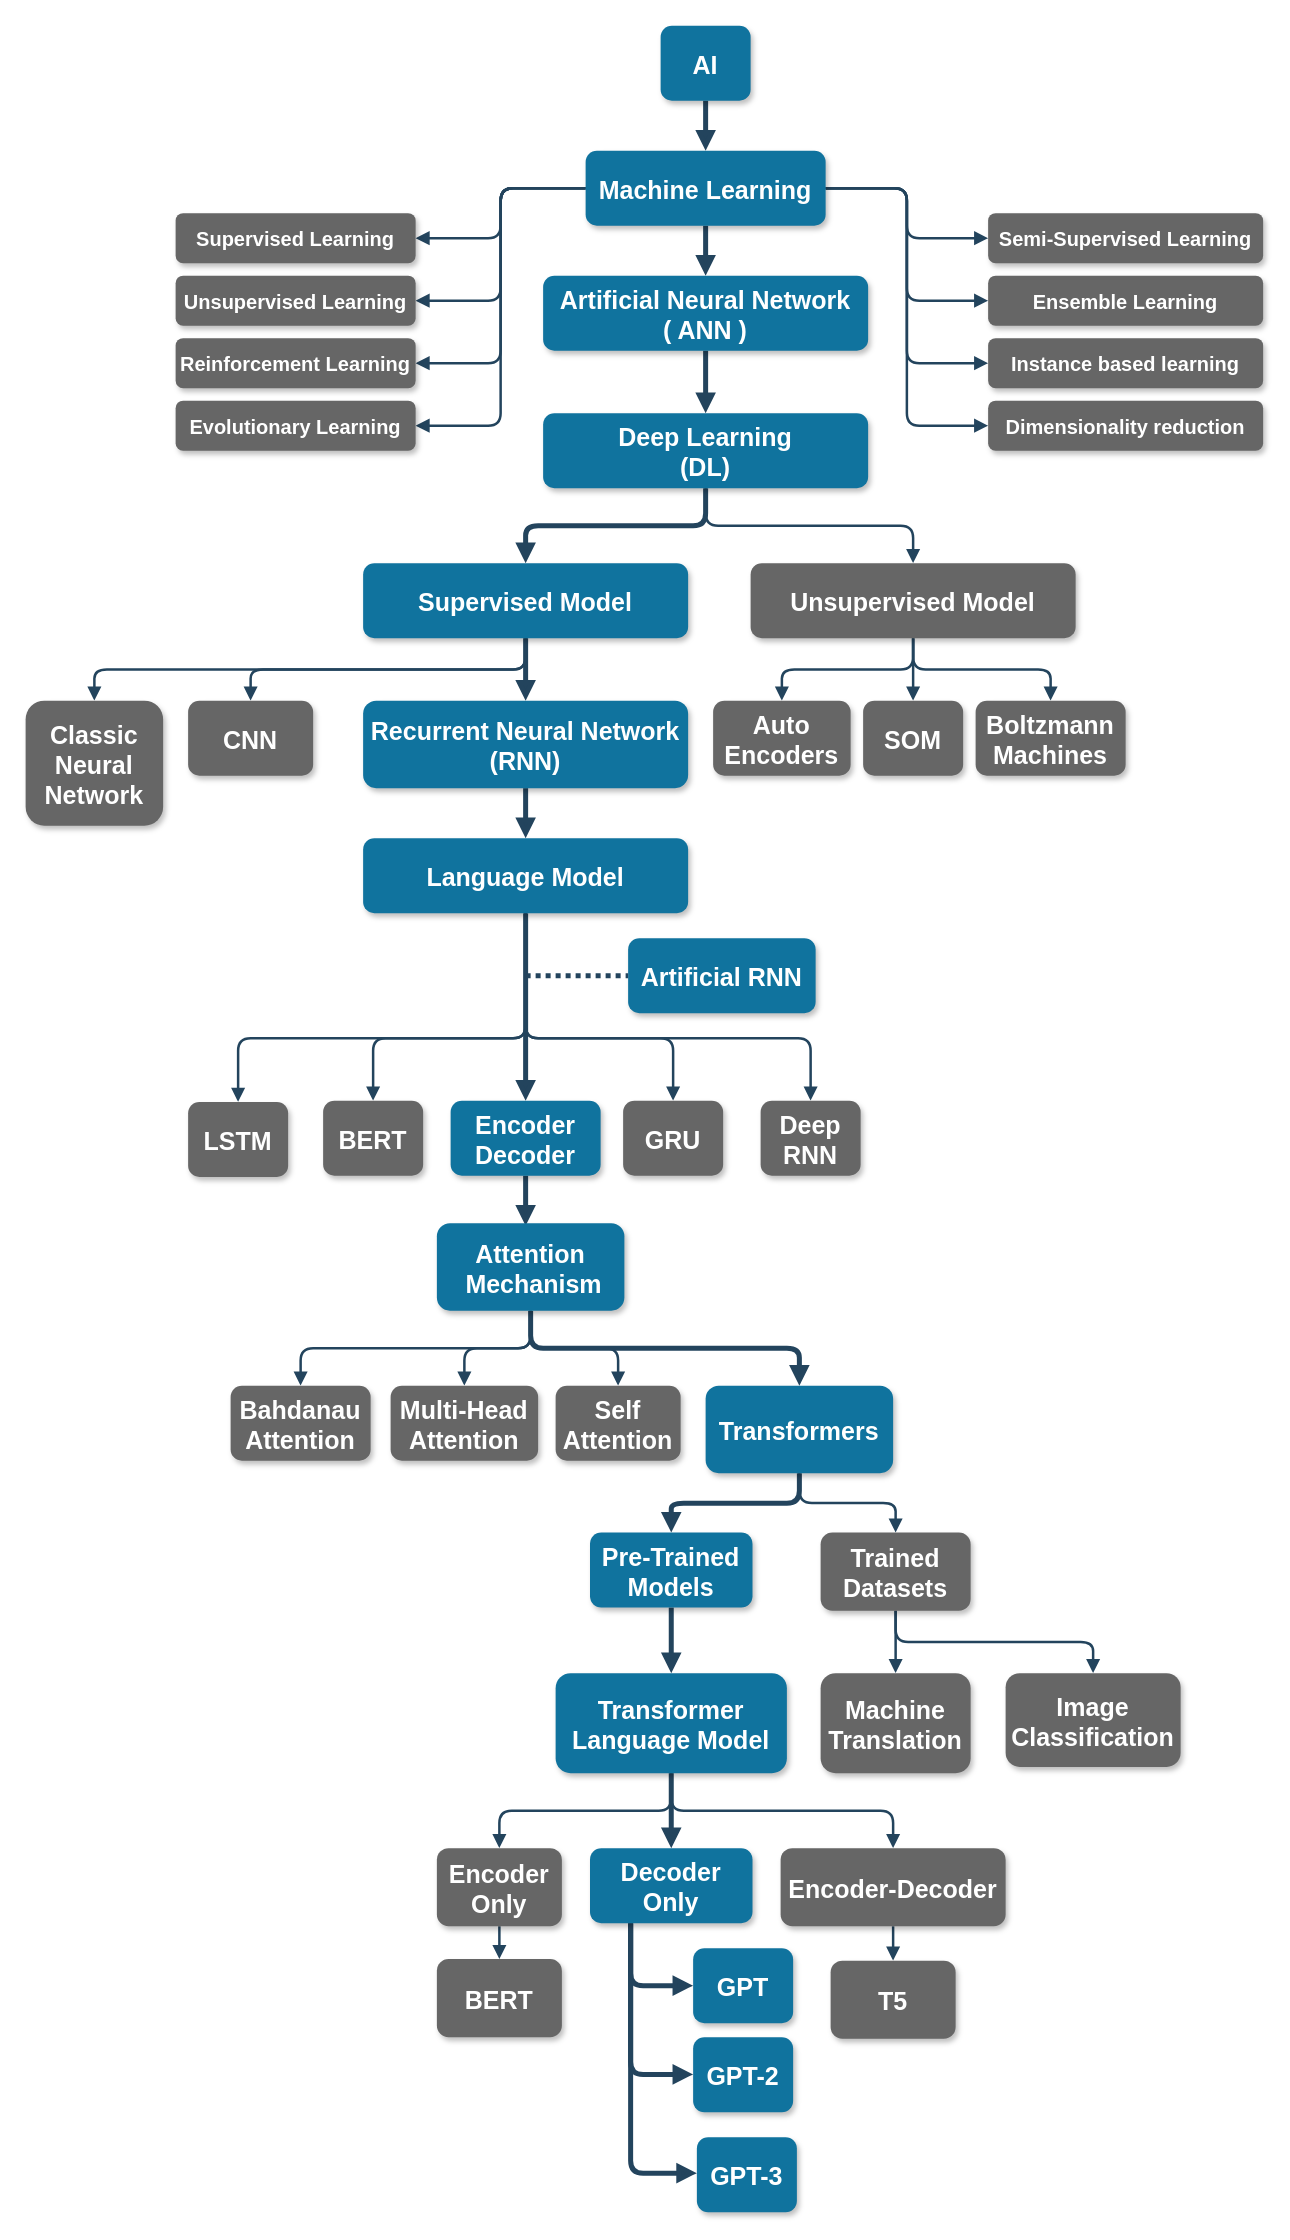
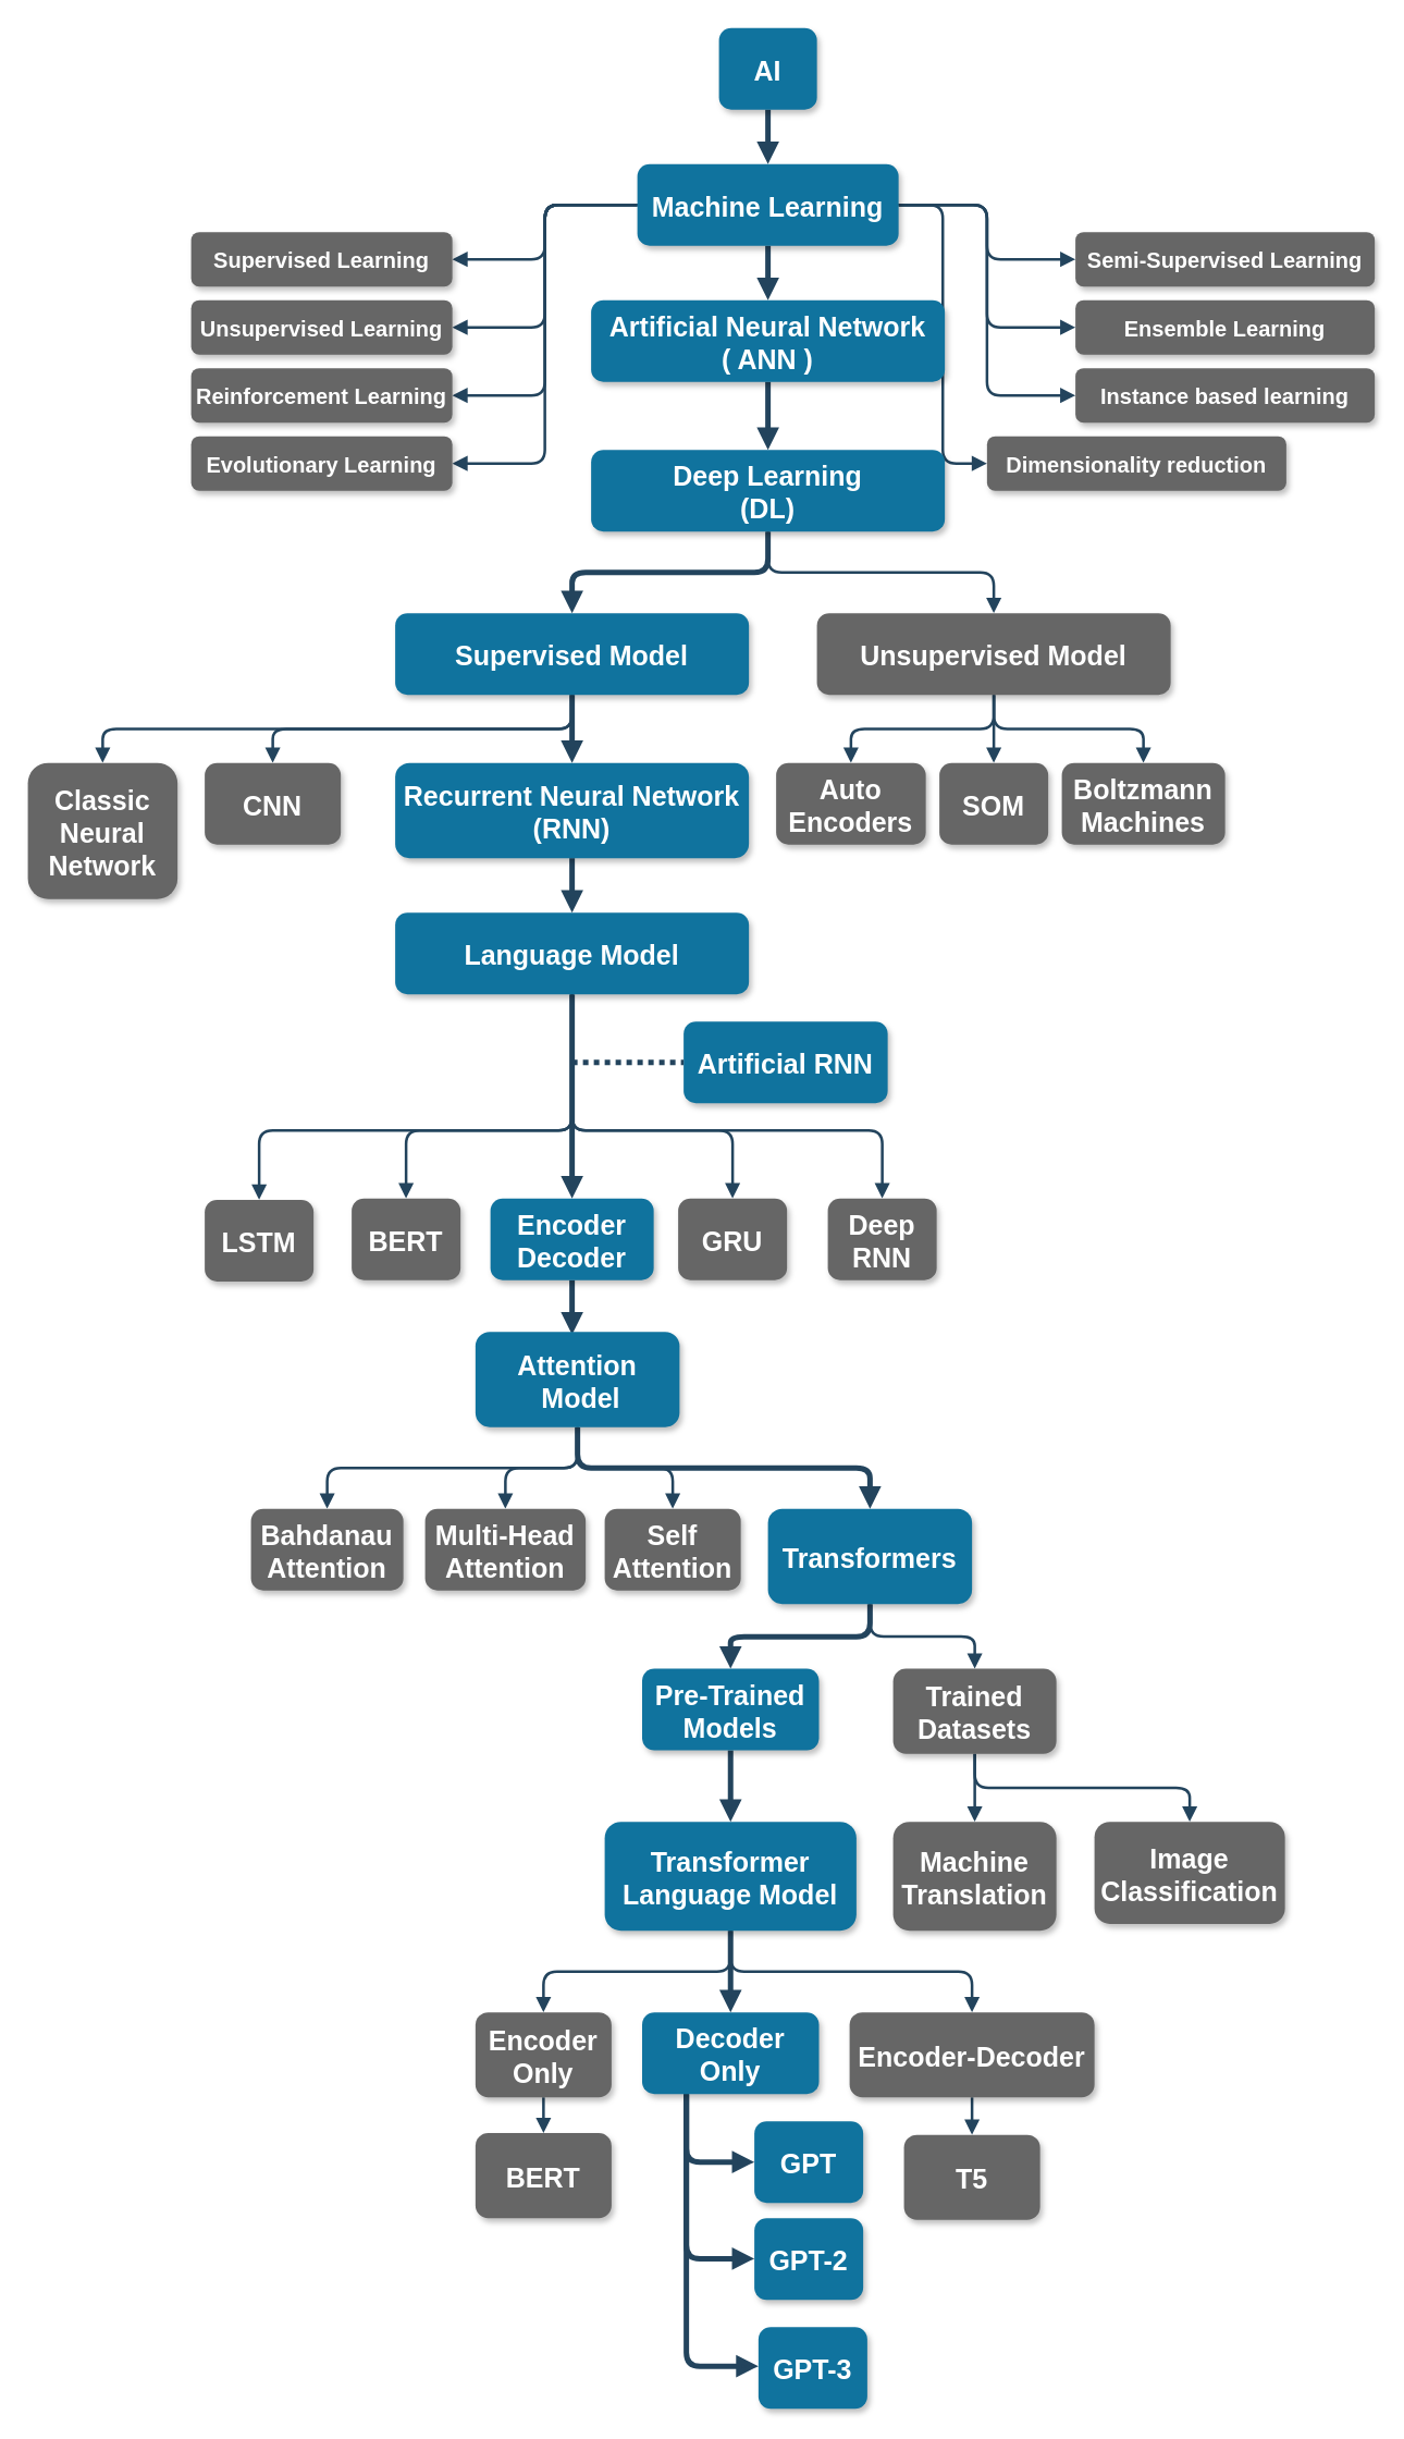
- <mxCell id="23" value="Dimensionality reduction" style="rounded=1;fillColor=#666666;strokeColor=none;shadow=1;gradientColor=none;fontStyle=1;fontColor=#FFFFFF;fontSize=16&#10;;" vertex="1" parent="1"><mxGeometry x="790" y="320" width="220" height="40" as="geometry" /></mxCell>
+ <mxCell id="23" value="Dimensionality reduction" style="rounded=1;fillColor=#666666;strokeColor=none;shadow=1;gradientColor=none;fontStyle=1;fontColor=#FFFFFF;fontSize=16&#10;;" vertex="1" parent="1"><mxGeometry x="725" y="320" width="220" height="40" as="geometry" /></mxCell>
- <mxCell id="60" value="Attention&#10; Mechanism" style="rounded=1;fillColor=#10739E;strokeColor=none;shadow=1;gradientColor=none;fontStyle=1;fontColor=#FFFFFF;fontSize=20;" vertex="1" parent="1"><mxGeometry x="349" y="978" width="150" height="70" as="geometry" /></mxCell>
+ <mxCell id="60" value="Attention&#10; Model" style="rounded=1;fillColor=#10739E;strokeColor=none;shadow=1;gradientColor=none;fontStyle=1;fontColor=#FFFFFF;fontSize=20;" vertex="1" parent="1"><mxGeometry x="349" y="978" width="150" height="70" as="geometry" /></mxCell>
